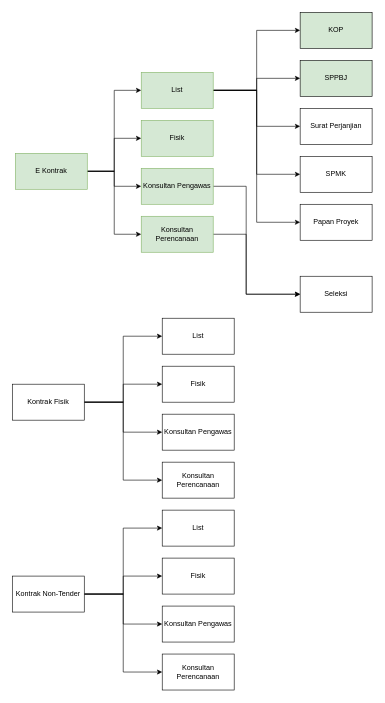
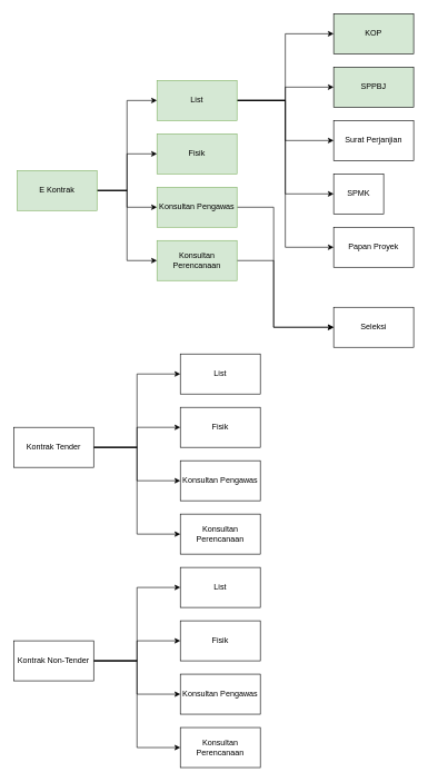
- <mxCell id="15" value="SPMK" style="rounded=0;whiteSpace=wrap;html=1;" parent="1" vertex="1"><mxGeometry x="500" y="260" width="120" height="60" as="geometry" /></mxCell>
+ <mxCell id="15" value="SPMK" style="rounded=0;whiteSpace=wrap;html=1;" parent="1" vertex="1"><mxGeometry x="500" y="260" width="75" height="60" as="geometry" /></mxCell>
- <mxCell id="28" value="Kontrak Fisik" style="rounded=0;whiteSpace=wrap;html=1;" vertex="1" parent="1"><mxGeometry x="20" y="640" width="120" height="60" as="geometry" /></mxCell>
+ <mxCell id="28" value="Kontrak Tender" style="rounded=0;whiteSpace=wrap;html=1;" vertex="1" parent="1"><mxGeometry x="20" y="640" width="120" height="60" as="geometry" /></mxCell>
